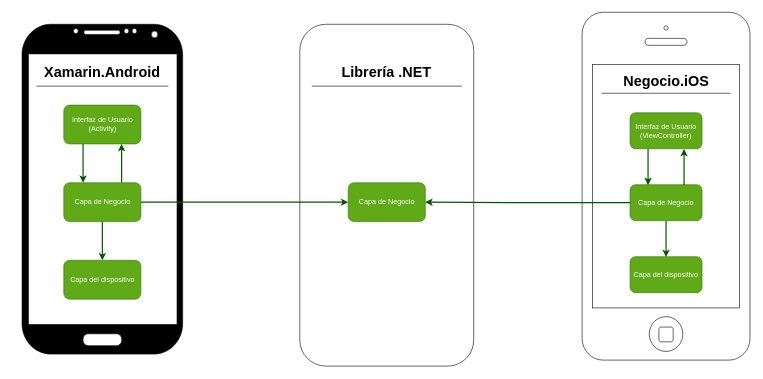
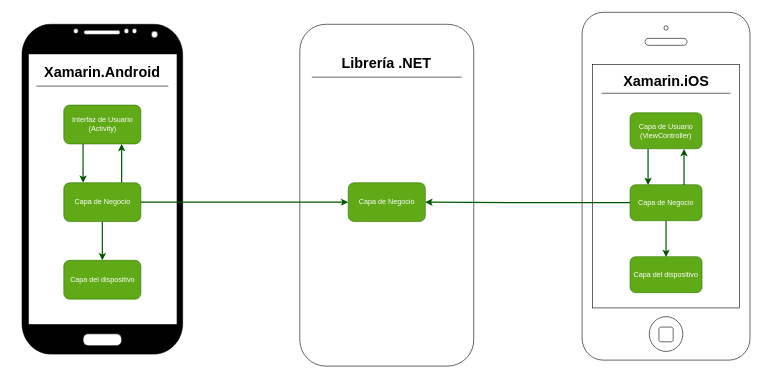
- <mxCell id="14" value="&lt;h1&gt;Negocio.iOS&lt;/h1&gt;" style="text;html=1;strokeColor=none;fillColor=none;spacing=5;spacingTop=-20;whiteSpace=wrap;overflow=hidden;rounded=0;align=center;" parent="12" vertex="1"><mxGeometry x="32.5" y="95" width="215" height="40" as="geometry" /></mxCell>
+ <mxCell id="14" value="&lt;h1&gt;Xamarin.iOS&lt;/h1&gt;" style="text;html=1;strokeColor=none;fillColor=none;spacing=5;spacingTop=-20;whiteSpace=wrap;overflow=hidden;rounded=0;align=center;" parent="12" vertex="1"><mxGeometry x="32.5" y="95" width="215" height="40" as="geometry" /></mxCell>
- <mxCell id="23" value="&lt;h1&gt;Librería .NET&lt;/h1&gt;" style="text;html=1;strokeColor=none;fillColor=none;spacing=5;spacingTop=-20;whiteSpace=wrap;overflow=hidden;rounded=0;align=center;" parent="1" vertex="1"><mxGeometry x="519.29" y="100" width="250" height="43.14" as="geometry" /></mxCell>
+ <mxCell id="23" value="&lt;h1&gt;Librería .NET&lt;/h1&gt;" style="text;html=1;strokeColor=none;fillColor=none;spacing=5;spacingTop=-20;whiteSpace=wrap;overflow=hidden;rounded=0;align=center;" parent="1" vertex="1"><mxGeometry x="519.29" y="85" width="250" height="43.14" as="geometry" /></mxCell>
- <mxCell id="15" value="Interfaz de Usuario&lt;br&gt;(ViewController)" style="rounded=1;whiteSpace=wrap;html=1;fillColor=#60a917;fontColor=#ffffff;strokeColor=#2D7600;" parent="12" vertex="1"><mxGeometry x="80" y="167.5" width="120" height="60" as="geometry" /></mxCell>
+ <mxCell id="15" value="Capa de Usuario&lt;br&gt;(ViewController)" style="rounded=1;whiteSpace=wrap;html=1;fillColor=#60a917;fontColor=#ffffff;strokeColor=#2D7600;" parent="12" vertex="1"><mxGeometry x="80" y="167.5" width="120" height="60" as="geometry" /></mxCell>
